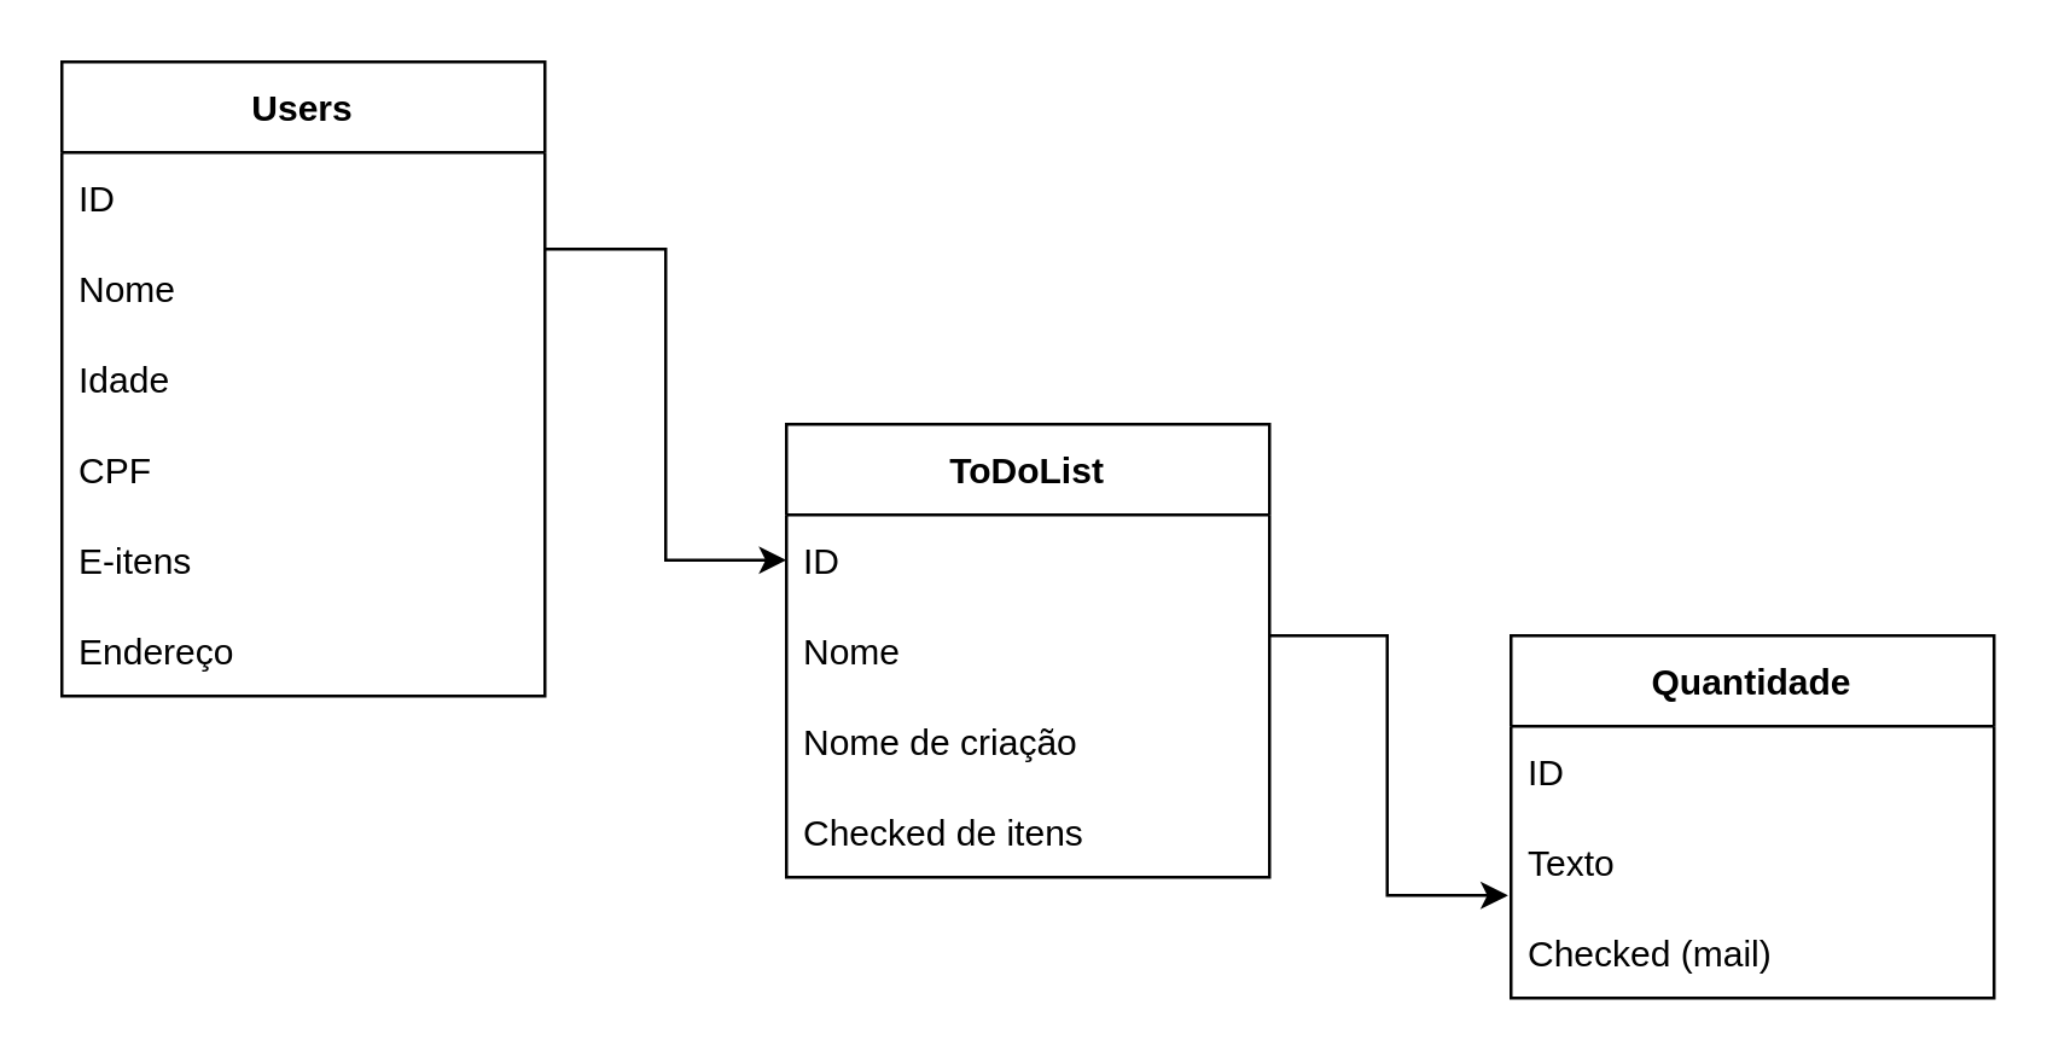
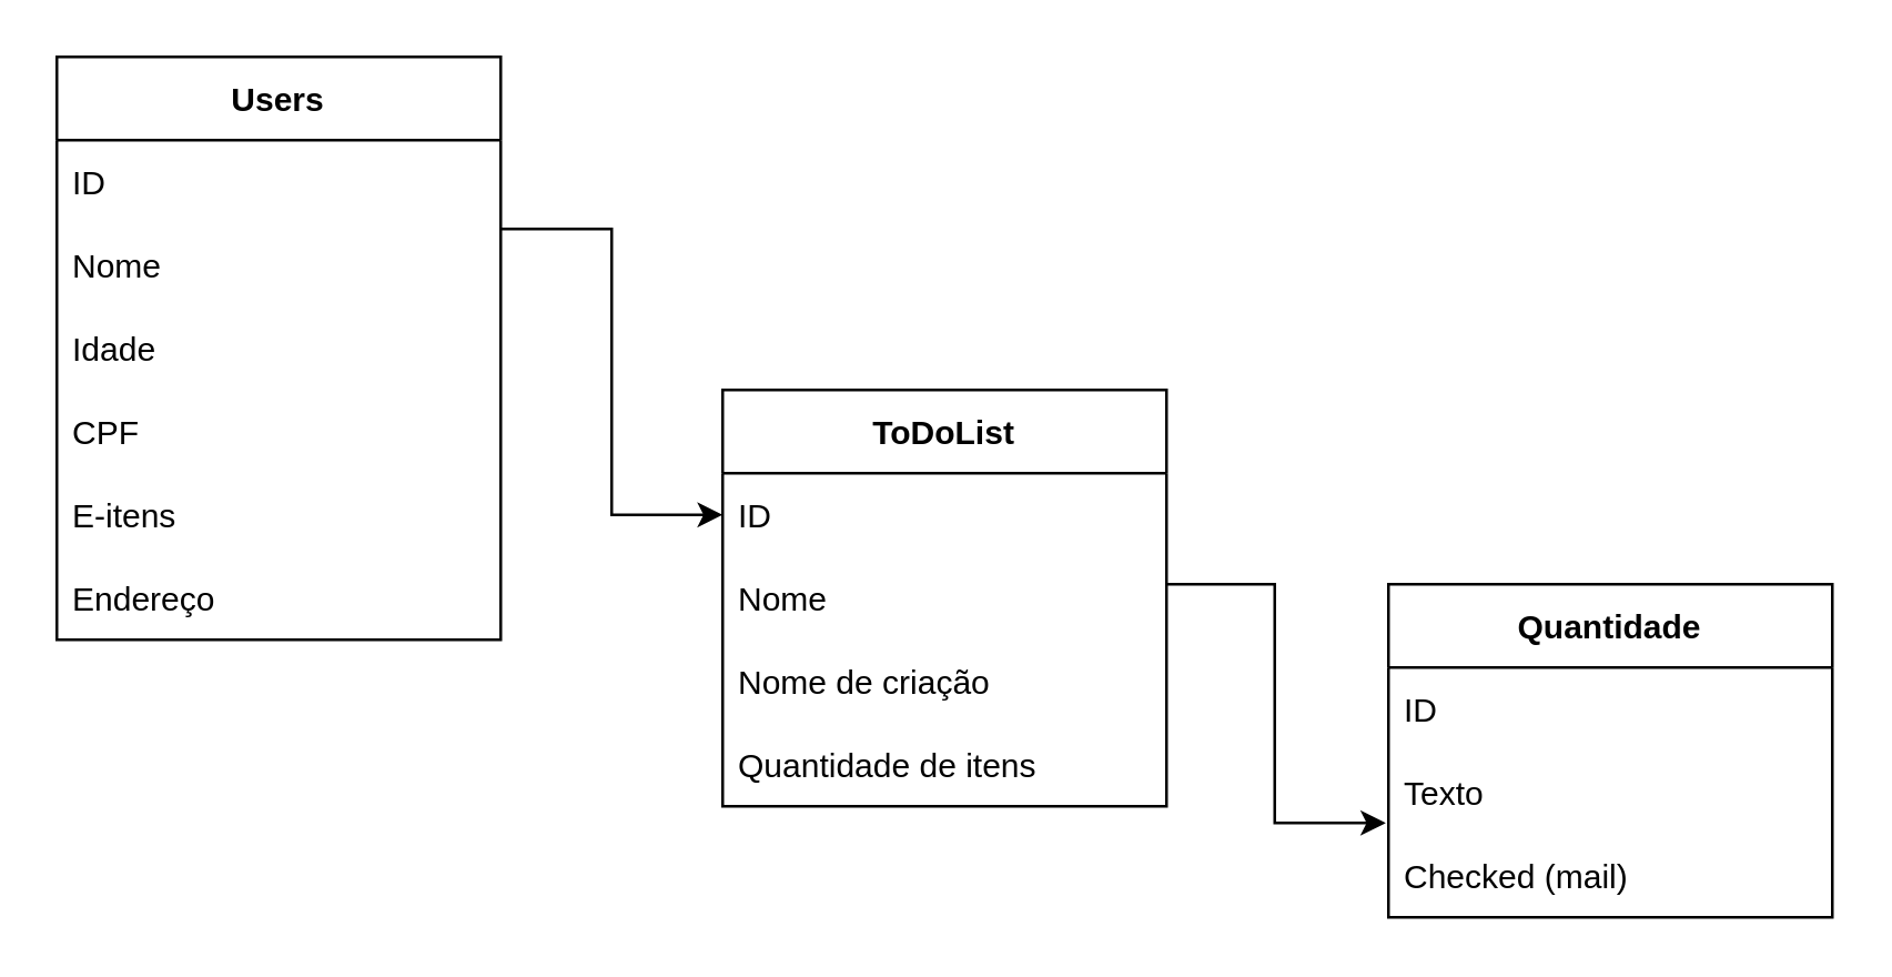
- <mxCell id="13" value="Checked de itens" style="text;strokeColor=none;fillColor=none;align=left;verticalAlign=middle;spacingLeft=4;spacingRight=4;overflow=hidden;points=[[0,0.5],[1,0.5]];portConstraint=eastwest;rotatable=0;" vertex="1" parent="9"><mxGeometry y="120" width="160" height="30" as="geometry" /></mxCell>
+ <mxCell id="13" value="Quantidade de itens" style="text;strokeColor=none;fillColor=none;align=left;verticalAlign=middle;spacingLeft=4;spacingRight=4;overflow=hidden;points=[[0,0.5],[1,0.5]];portConstraint=eastwest;rotatable=0;" vertex="1" parent="9"><mxGeometry y="120" width="160" height="30" as="geometry" /></mxCell>
